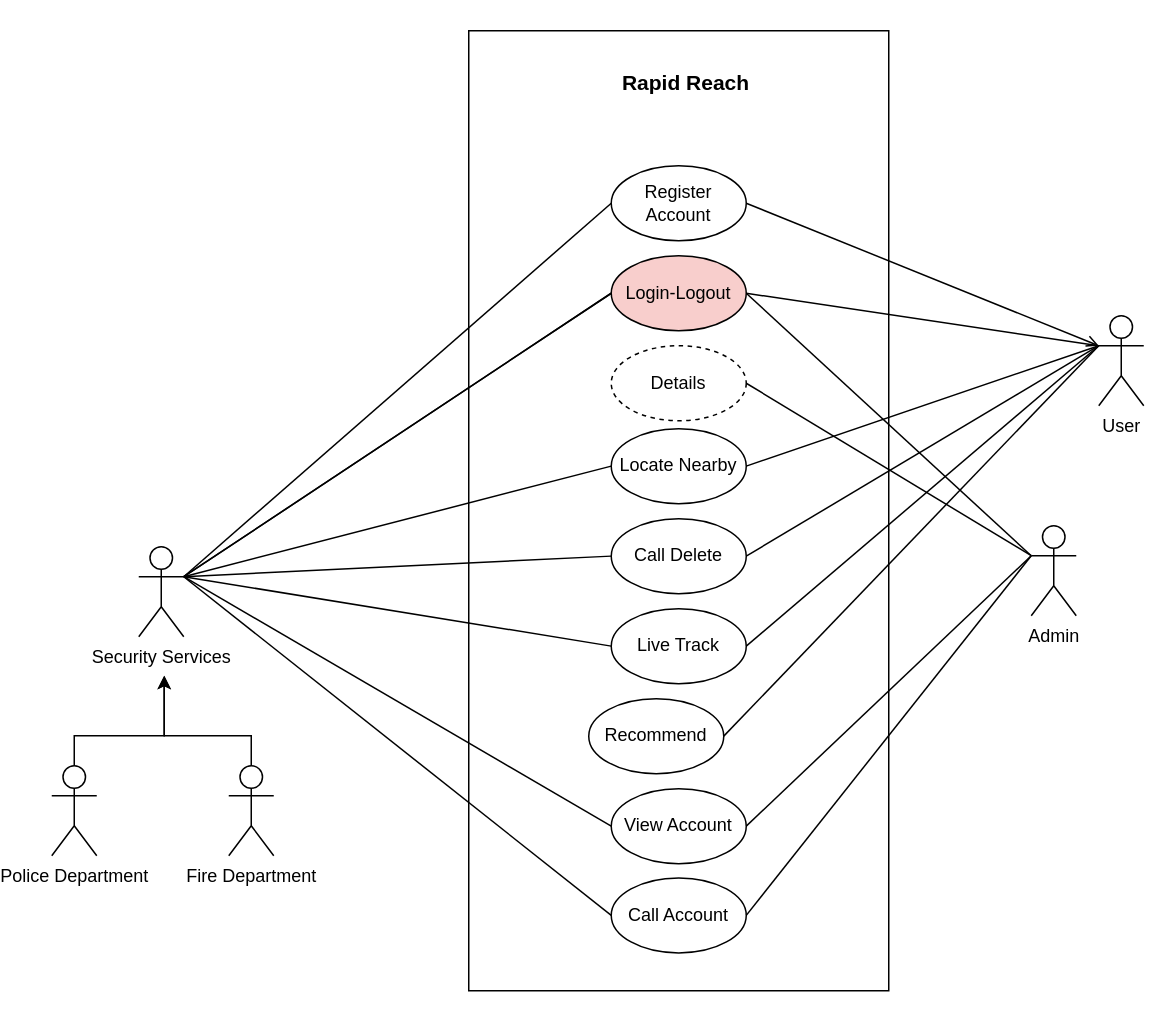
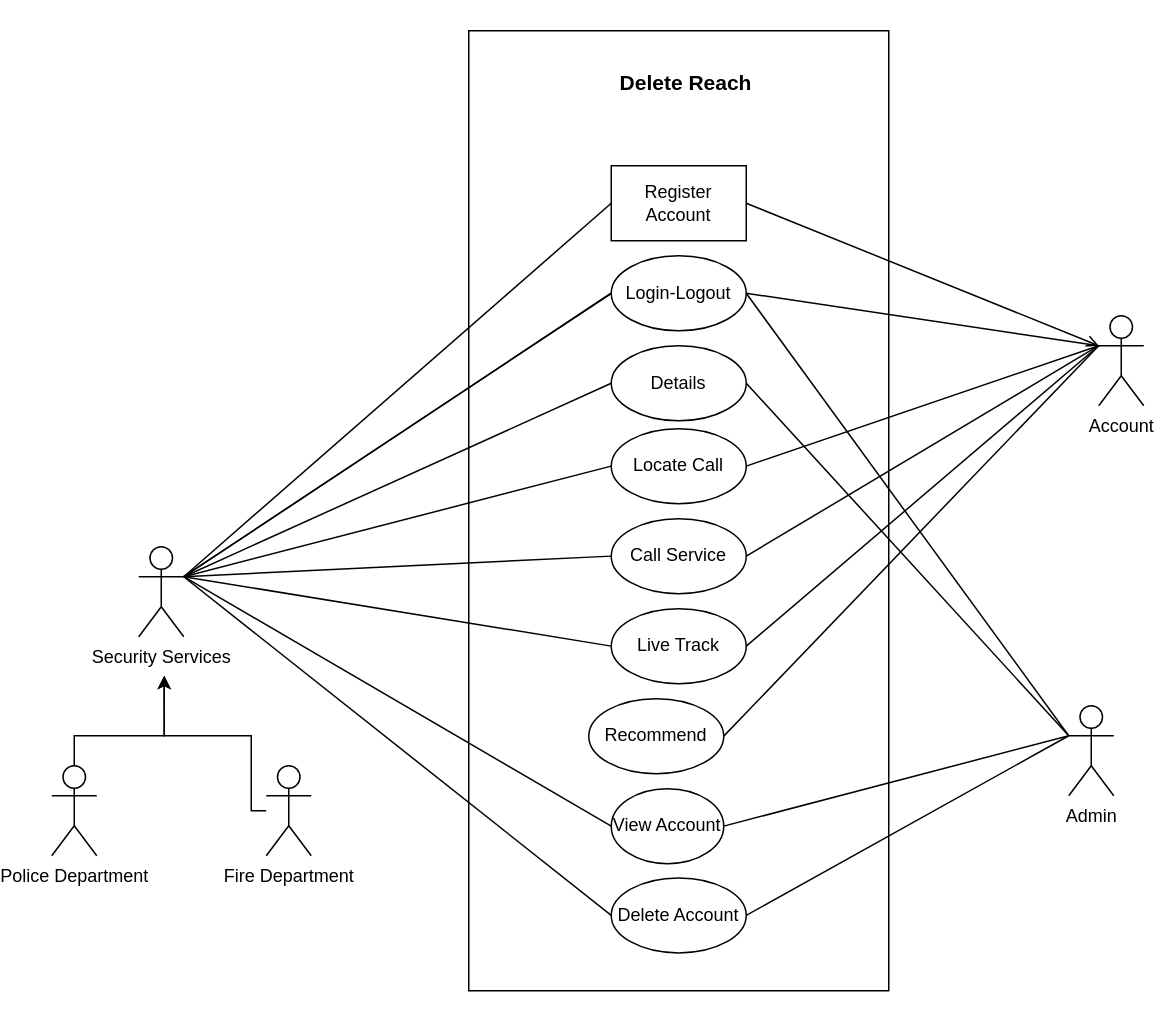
- <mxCell id="11" value="&lt;b&gt;&lt;font style=&quot;font-size: 14px;&quot;&gt;Rapid Reach&lt;/font&gt;&lt;/b&gt;" style="text;html=1;align=center;verticalAlign=middle;whiteSpace=wrap;rounded=0;" parent="1" vertex="1"><mxGeometry x="378" y="40" width="130" height="30" as="geometry" /></mxCell>
+ <mxCell id="11" value="&lt;b&gt;&lt;font style=&quot;font-size: 14px;&quot;&gt;Delete Reach&lt;/font&gt;&lt;/b&gt;" style="text;html=1;align=center;verticalAlign=middle;whiteSpace=wrap;rounded=0;" parent="1" vertex="1"><mxGeometry x="378" y="40" width="130" height="30" as="geometry" /></mxCell>
- <mxCell id="3" value="Register Account" style="ellipse;whiteSpace=wrap;html=1;" parent="1" vertex="1"><mxGeometry x="393" y="110" width="90" height="50" as="geometry" /></mxCell>
+ <mxCell id="3" value="Register Account" style="whiteSpace=wrap;html=1;rounded=0;" parent="1" vertex="1"><mxGeometry x="393" y="110" width="90" height="50" as="geometry" /></mxCell>
- <mxCell id="4" value="Login-Logout" style="ellipse;whiteSpace=wrap;html=1;fillColor=#f8cecc;" parent="1" vertex="1"><mxGeometry x="393" y="170" width="90" height="50" as="geometry" /></mxCell>
+ <mxCell id="4" value="Login-Logout" style="ellipse;whiteSpace=wrap;html=1;" parent="1" vertex="1"><mxGeometry x="393" y="170" width="90" height="50" as="geometry" /></mxCell>
- <mxCell id="13" value="Details" style="ellipse;whiteSpace=wrap;html=1;dashed=1;" parent="1" vertex="1"><mxGeometry x="393" y="230" width="90" height="50" as="geometry" /></mxCell>
+ <mxCell id="13" value="Details" style="ellipse;whiteSpace=wrap;html=1;" parent="1" vertex="1"><mxGeometry x="393" y="230" width="90" height="50" as="geometry" /></mxCell>
- <mxCell id="16" value="User" style="shape=umlActor;verticalLabelPosition=bottom;verticalAlign=top;html=1;outlineConnect=0;" parent="1" vertex="1"><mxGeometry x="718" y="210" width="30" height="60" as="geometry" /></mxCell>
+ <mxCell id="16" value="Account" style="shape=umlActor;verticalLabelPosition=bottom;verticalAlign=top;html=1;outlineConnect=0;" parent="1" vertex="1"><mxGeometry x="718" y="210" width="30" height="60" as="geometry" /></mxCell>
- <mxCell id="5" value="Locate Nearby" style="ellipse;whiteSpace=wrap;html=1;" parent="1" vertex="1"><mxGeometry x="393" y="285.25" width="90" height="50" as="geometry" /></mxCell>
+ <mxCell id="5" value="Locate Call" style="ellipse;whiteSpace=wrap;html=1;" parent="1" vertex="1"><mxGeometry x="393" y="285.25" width="90" height="50" as="geometry" /></mxCell>
+ <mxCell id="32" value="" style="endArrow=none;html=1;rounded=0;exitX=0;exitY=0.5;exitDx=0;exitDy=0;entryX=1;entryY=0.333;entryDx=0;entryDy=0;entryPerimeter=0;" parent="1" source="13" target="12" edge="1"><mxGeometry width="50" height="50" relative="1" as="geometry"><mxPoint x="353" y="470" as="sourcePoint" /><mxPoint x="108" y="200" as="targetPoint" /></mxGeometry></mxCell>
- <mxCell id="6" value="Call Delete" style="ellipse;whiteSpace=wrap;html=1;" parent="1" vertex="1"><mxGeometry x="393" y="345.25" width="90" height="50" as="geometry" /></mxCell>
+ <mxCell id="6" value="Call Service" style="ellipse;whiteSpace=wrap;html=1;" parent="1" vertex="1"><mxGeometry x="393" y="345.25" width="90" height="50" as="geometry" /></mxCell>
- <mxCell id="17" value="Admin" style="shape=umlActor;verticalLabelPosition=bottom;verticalAlign=top;html=1;outlineConnect=0;" parent="1" vertex="1"><mxGeometry x="673" y="350" width="30" height="60" as="geometry" /></mxCell>
+ <mxCell id="17" value="Admin" style="shape=umlActor;verticalLabelPosition=bottom;verticalAlign=top;html=1;outlineConnect=0;" parent="1" vertex="1"><mxGeometry x="698" y="470" width="30" height="60" as="geometry" /></mxCell>
- <mxCell id="15" value="Fire Department" style="shape=umlActor;verticalLabelPosition=bottom;verticalAlign=top;html=1;outlineConnect=0;" parent="1" vertex="1"><mxGeometry x="138" y="510" width="30" height="60" as="geometry" /></mxCell>
+ <mxCell id="15" value="Fire Department" style="shape=umlActor;verticalLabelPosition=bottom;verticalAlign=top;html=1;outlineConnect=0;" parent="1" vertex="1"><mxGeometry x="163" y="510" width="30" height="60" as="geometry" /></mxCell>
- <mxCell id="9" value="View Account" style="ellipse;whiteSpace=wrap;html=1;" parent="1" vertex="1"><mxGeometry x="393" y="525.25" width="90" height="50" as="geometry" /></mxCell>
+ <mxCell id="9" value="View Account" style="ellipse;whiteSpace=wrap;html=1;" parent="1" vertex="1"><mxGeometry x="393" y="525.25" width="75" height="50" as="geometry" /></mxCell>
- <mxCell id="10" value="Call Account" style="ellipse;whiteSpace=wrap;html=1;" parent="1" vertex="1"><mxGeometry x="393" y="584.75" width="90" height="50" as="geometry" /></mxCell>
+ <mxCell id="10" value="Delete Account" style="ellipse;whiteSpace=wrap;html=1;" parent="1" vertex="1"><mxGeometry x="393" y="584.75" width="90" height="50" as="geometry" /></mxCell>
